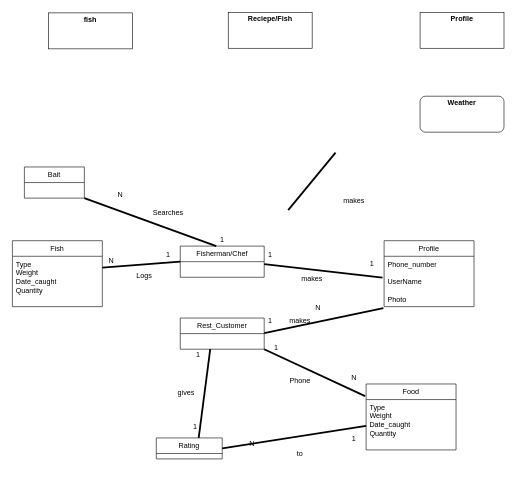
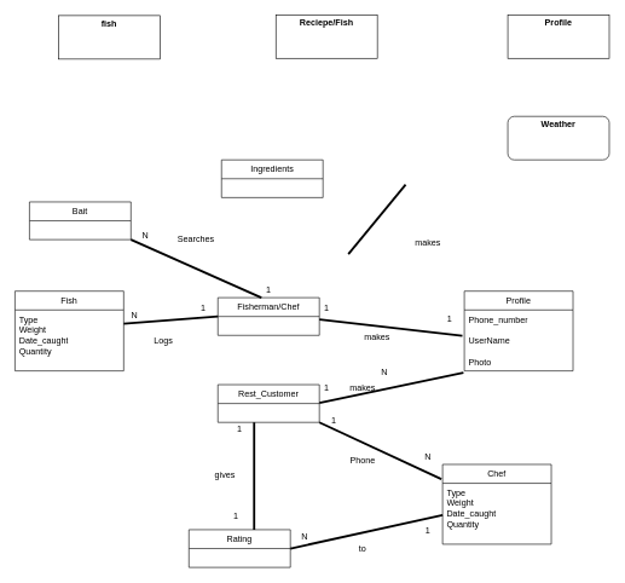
+ <mxCell id="29" value="Ingredients" style="swimlane;fontStyle=0;childLayout=stackLayout;horizontal=1;startSize=26;fillColor=none;horizontalStack=0;resizeParent=1;resizeParentMax=0;resizeLast=0;collapsible=1;marginBottom=0;whiteSpace=wrap;html=1;" vertex="1" parent="1"><mxGeometry x="305" y="220" width="140" height="52" as="geometry"><mxRectangle x="350" y="460" width="100" height="30" as="alternateBounds" /></mxGeometry></mxCell>
- <mxCell id="24" value="Bait" style="swimlane;fontStyle=0;childLayout=stackLayout;horizontal=1;startSize=26;fillColor=none;horizontalStack=0;resizeParent=1;resizeParentMax=0;resizeLast=0;collapsible=1;marginBottom=0;whiteSpace=wrap;html=1;" vertex="1" parent="1"><mxGeometry x="40" y="278" width="100" height="52" as="geometry"><mxRectangle x="350" y="460" width="100" height="30" as="alternateBounds" /></mxGeometry></mxCell>
+ <mxCell id="24" value="Bait" style="swimlane;fontStyle=0;childLayout=stackLayout;horizontal=1;startSize=26;fillColor=none;horizontalStack=0;resizeParent=1;resizeParentMax=0;resizeLast=0;collapsible=1;marginBottom=0;whiteSpace=wrap;html=1;" vertex="1" parent="1"><mxGeometry x="40" y="278" width="140" height="52" as="geometry"><mxRectangle x="350" y="460" width="100" height="30" as="alternateBounds" /></mxGeometry></mxCell>
- <mxCell id="28" value="Searches" style="text;html=1;align=center;verticalAlign=middle;whiteSpace=wrap;rounded=0;" vertex="1" parent="1"><mxGeometry x="250" y="340" width="60" height="30" as="geometry" /></mxCell>
+ <mxCell id="28" value="Searches" style="text;html=1;align=center;verticalAlign=middle;whiteSpace=wrap;rounded=0;" vertex="1" parent="1"><mxGeometry x="240" y="315" width="60" height="30" as="geometry" /></mxCell>
- <mxCell id="21" value="Logs" style="text;html=1;align=center;verticalAlign=middle;whiteSpace=wrap;rounded=0;" vertex="1" parent="1"><mxGeometry x="220" y="450" width="40" height="20" as="geometry" /></mxCell>
+ <mxCell id="21" value="Logs" style="text;html=1;align=center;verticalAlign=middle;whiteSpace=wrap;rounded=0;" vertex="1" parent="1"><mxGeometry x="205" y="460" width="40" height="20" as="geometry" /></mxCell>
- <mxCell id="44" value="&lt;div&gt;Food&lt;/div&gt;" style="swimlane;fontStyle=0;childLayout=stackLayout;horizontal=1;startSize=26;fillColor=none;horizontalStack=0;resizeParent=1;resizeParentMax=0;resizeLast=0;collapsible=1;marginBottom=0;whiteSpace=wrap;html=1;" vertex="1" parent="1"><mxGeometry x="610" y="640" width="150" height="110" as="geometry"><mxRectangle x="580" y="461" width="70" height="30" as="alternateBounds" /></mxGeometry></mxCell>
+ <mxCell id="44" value="&lt;div&gt;Chef&lt;/div&gt;" style="swimlane;fontStyle=0;childLayout=stackLayout;horizontal=1;startSize=26;fillColor=none;horizontalStack=0;resizeParent=1;resizeParentMax=0;resizeLast=0;collapsible=1;marginBottom=0;whiteSpace=wrap;html=1;" vertex="1" parent="1"><mxGeometry x="610" y="640" width="150" height="110" as="geometry"><mxRectangle x="580" y="461" width="70" height="30" as="alternateBounds" /></mxGeometry></mxCell>
- <mxCell id="34" value="Rating" style="swimlane;fontStyle=0;childLayout=stackLayout;horizontal=1;startSize=26;fillColor=none;horizontalStack=0;resizeParent=1;resizeParentMax=0;resizeLast=0;collapsible=1;marginBottom=0;whiteSpace=wrap;html=1;" vertex="1" parent="1"><mxGeometry x="260" y="730" width="110" height="35" as="geometry"><mxRectangle x="350" y="460" width="100" height="30" as="alternateBounds" /></mxGeometry></mxCell>
+ <mxCell id="34" value="Rating" style="swimlane;fontStyle=0;childLayout=stackLayout;horizontal=1;startSize=26;fillColor=none;horizontalStack=0;resizeParent=1;resizeParentMax=0;resizeLast=0;collapsible=1;marginBottom=0;whiteSpace=wrap;html=1;" vertex="1" parent="1"><mxGeometry x="260" y="730" width="140" height="52" as="geometry"><mxRectangle x="350" y="460" width="100" height="30" as="alternateBounds" /></mxGeometry></mxCell>
